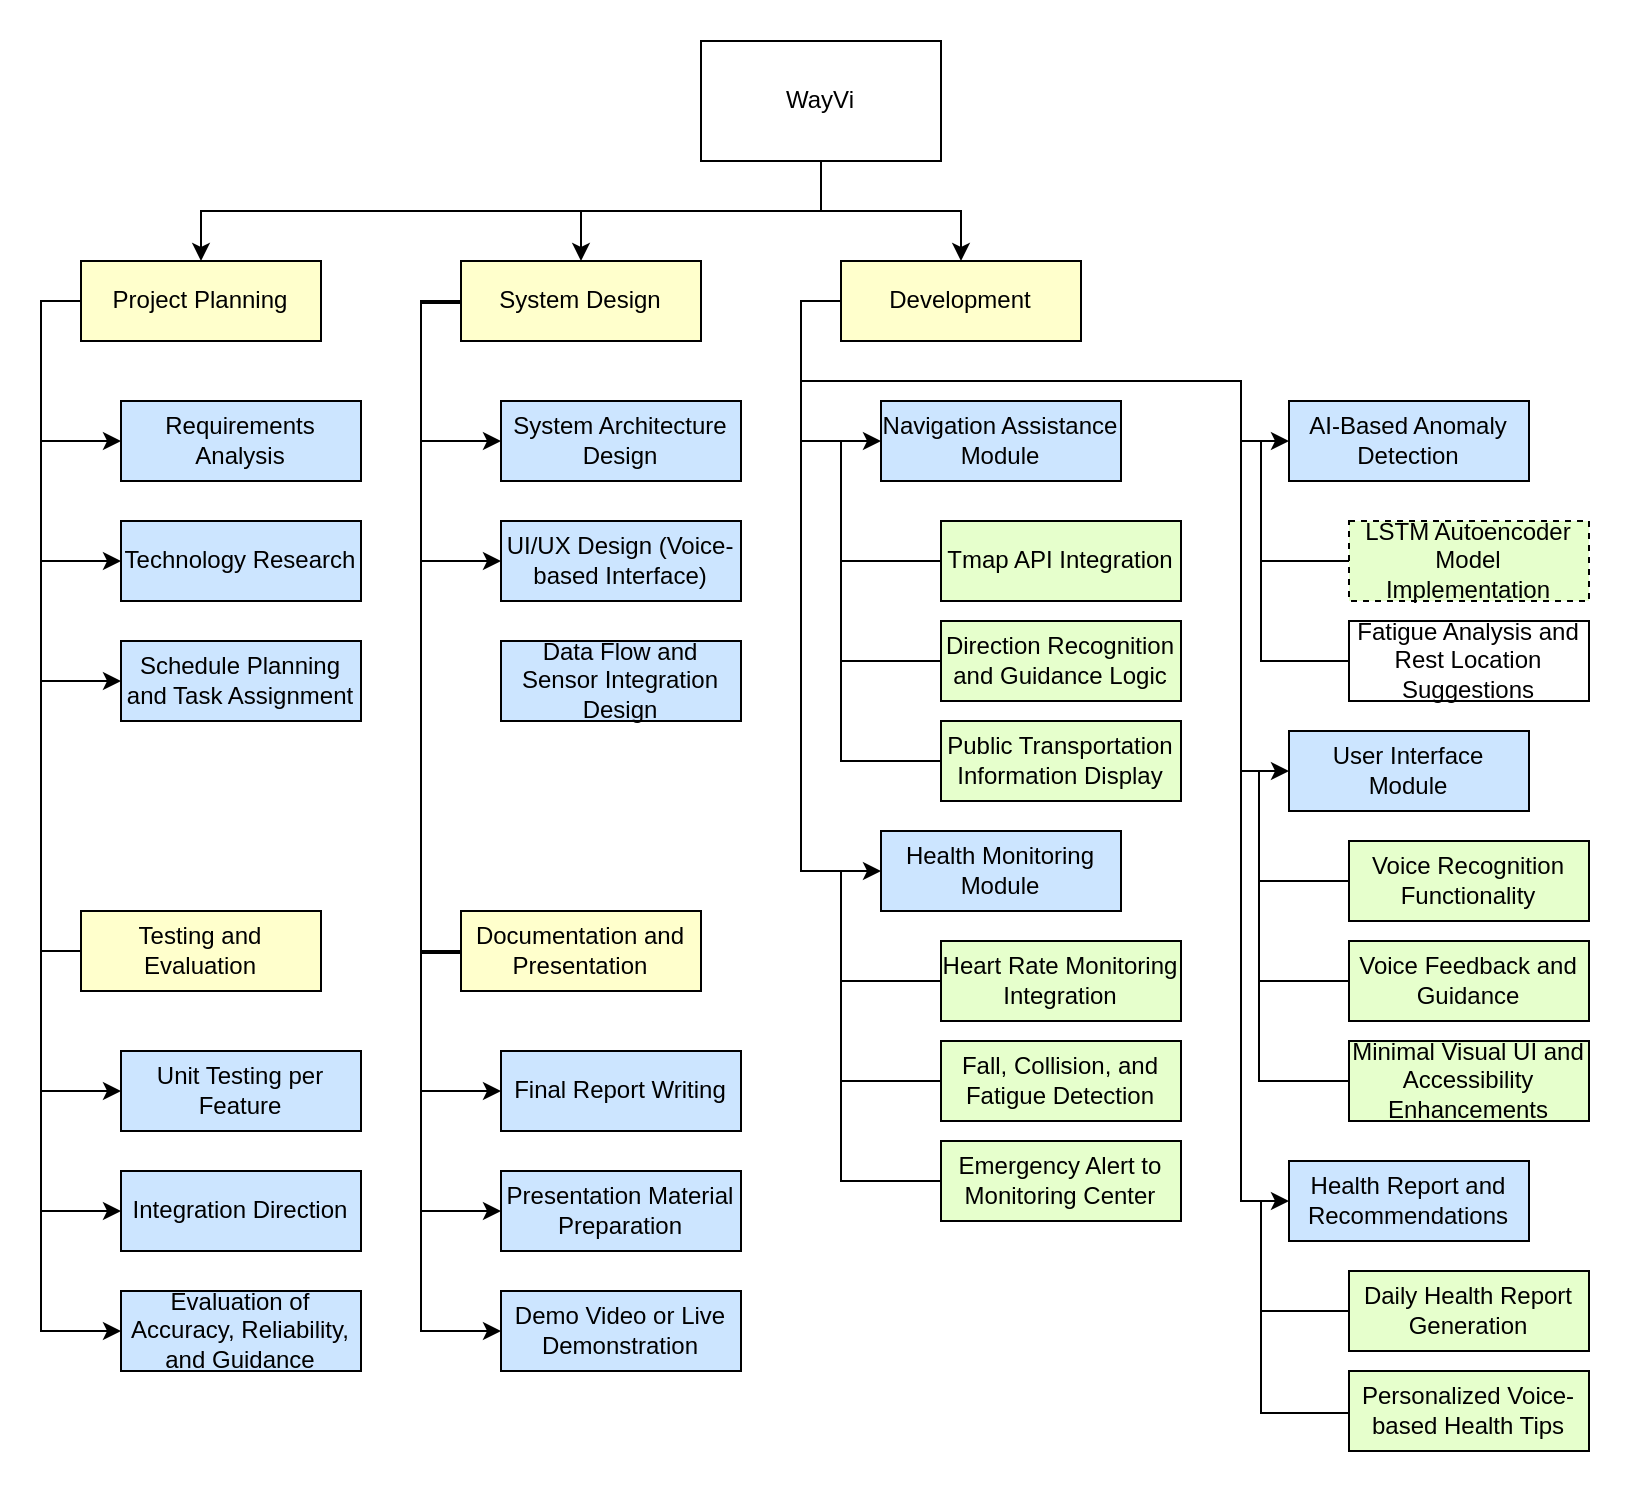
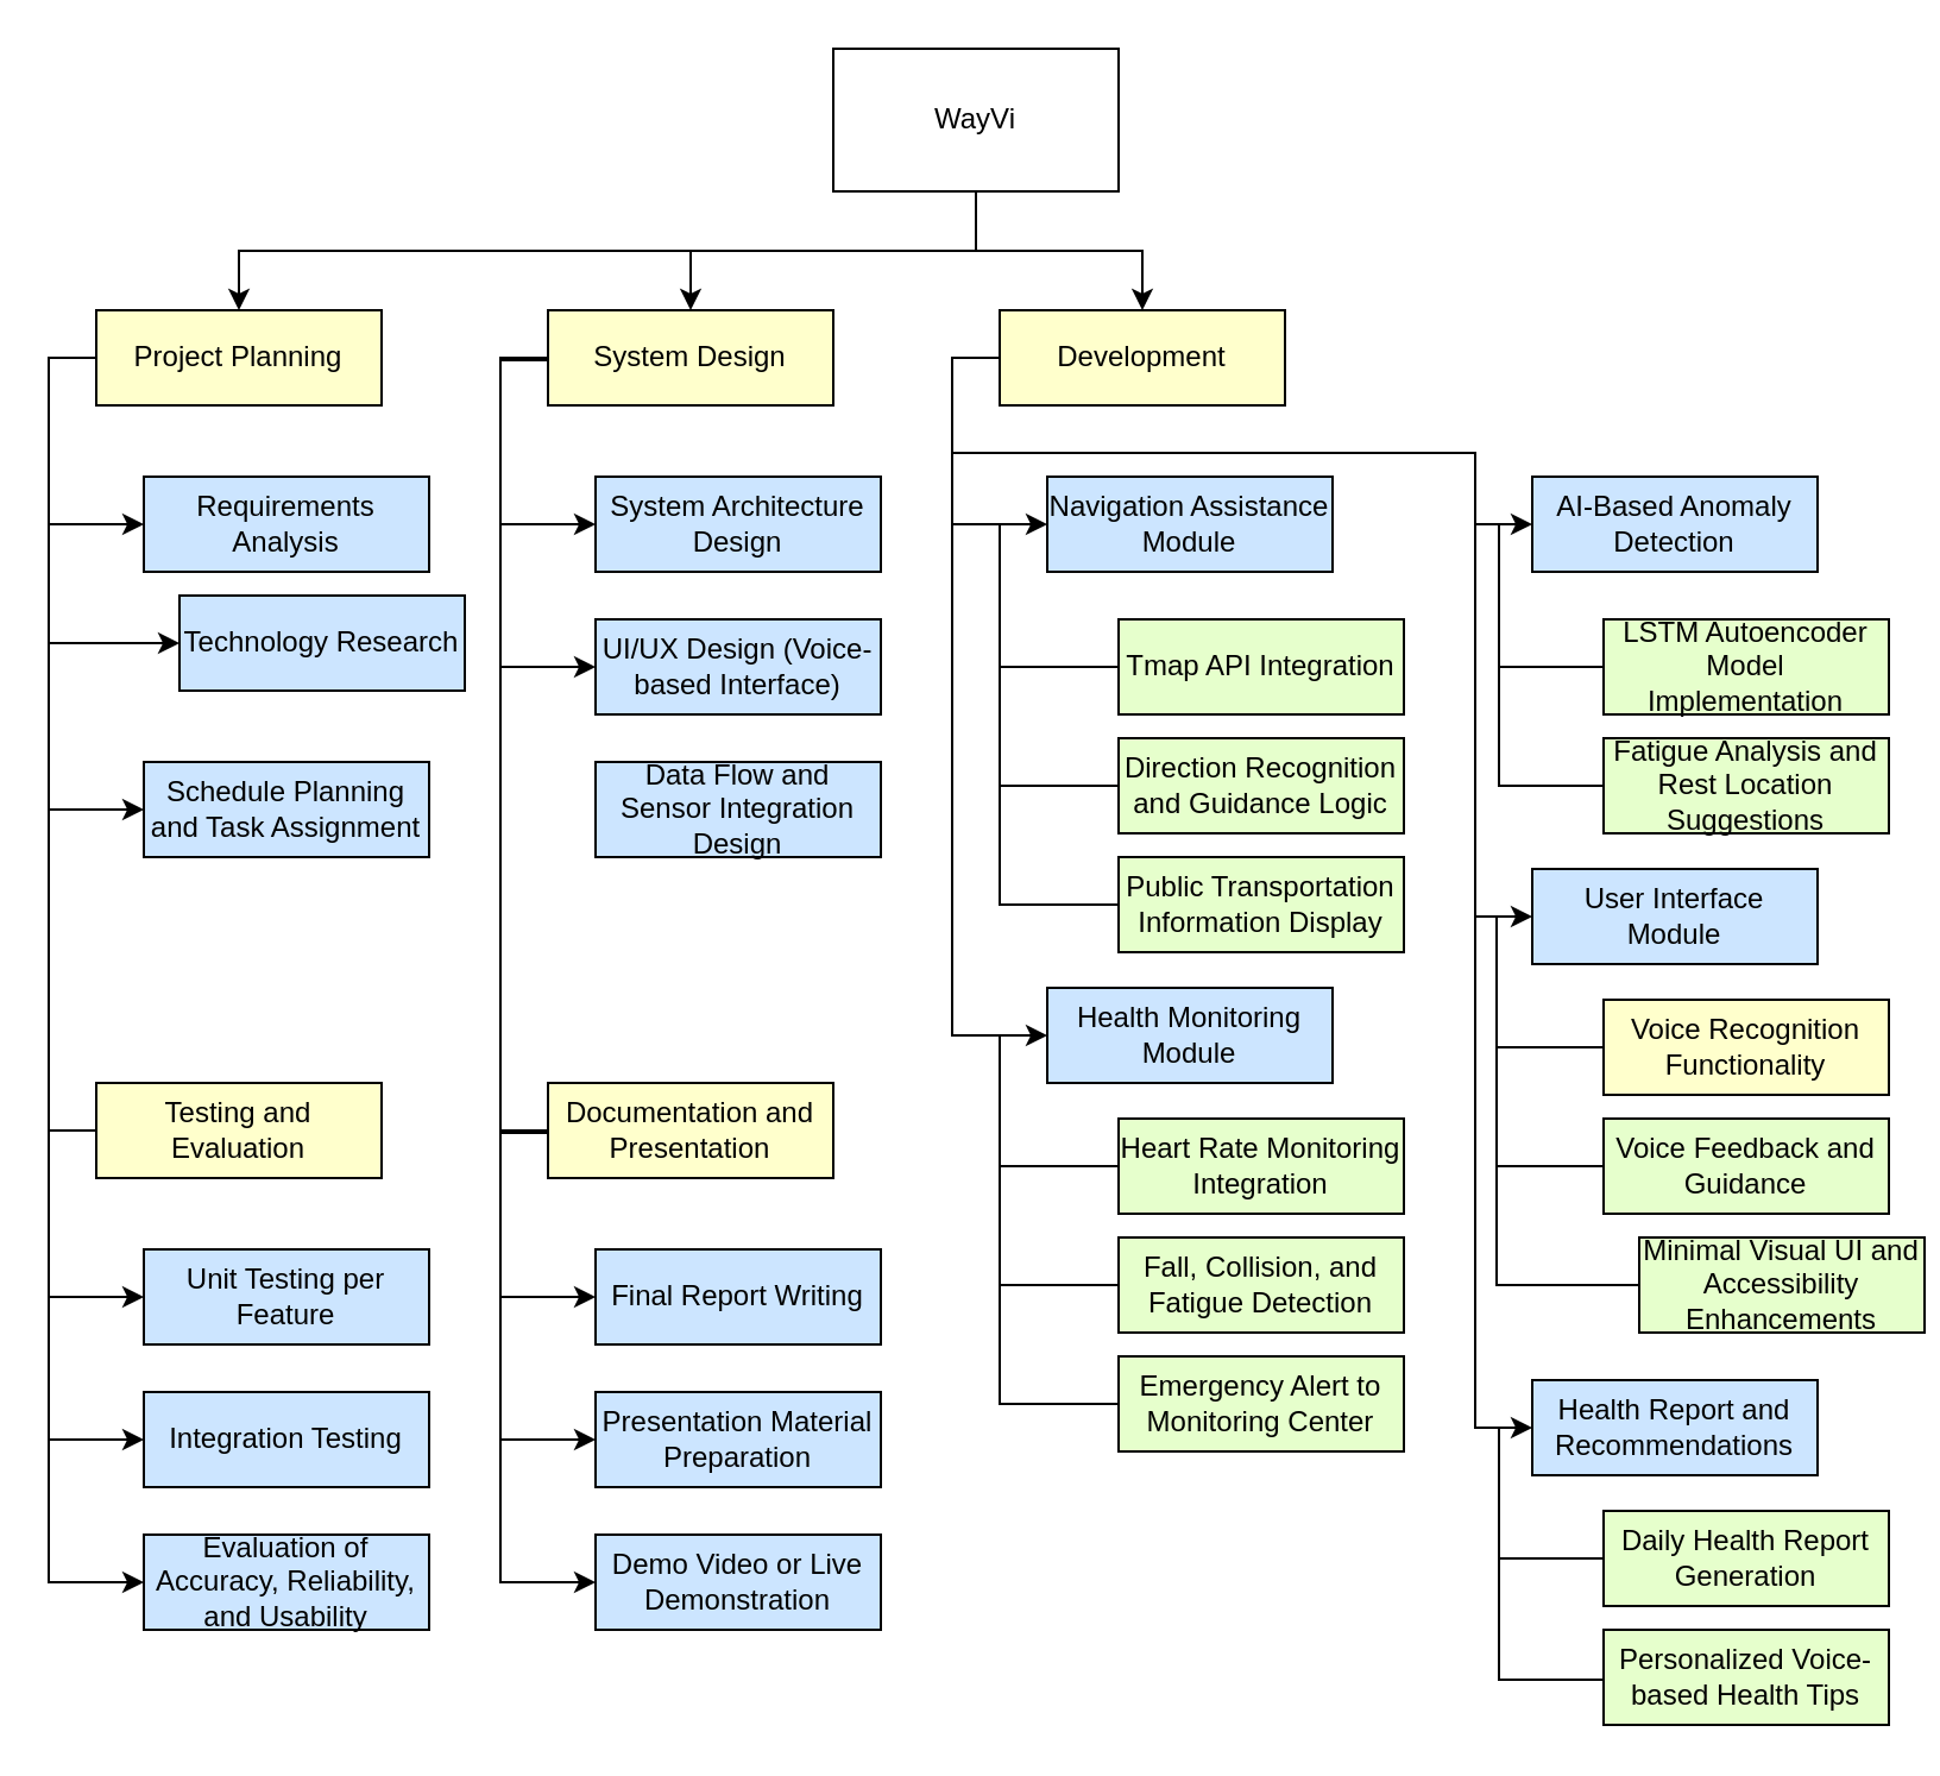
- <mxCell id="28" value="Technology Research" style="rounded=0;whiteSpace=wrap;html=1;fillColor=#CCE5FF;" vertex="1" parent="1"><mxGeometry x="60" y="260" width="120" height="40" as="geometry" /></mxCell>
+ <mxCell id="28" value="Technology Research" style="rounded=0;whiteSpace=wrap;html=1;fillColor=#CCE5FF;" vertex="1" parent="1"><mxGeometry x="75" y="250" width="120" height="40" as="geometry" /></mxCell>
- <mxCell id="39" value="LSTM Autoencoder Model Implementation" style="rounded=0;whiteSpace=wrap;html=1;fillColor=#E6FFCC;dashed=1;" vertex="1" parent="1"><mxGeometry x="674" y="260" width="120" height="40" as="geometry" /></mxCell>
+ <mxCell id="39" value="LSTM Autoencoder Model Implementation" style="rounded=0;whiteSpace=wrap;html=1;fillColor=#E6FFCC;" vertex="1" parent="1"><mxGeometry x="674" y="260" width="120" height="40" as="geometry" /></mxCell>
- <mxCell id="40" value="Fatigue Analysis and Rest Location Suggestions" style="rounded=0;whiteSpace=wrap;html=1;fillColor=#ffffff;" vertex="1" parent="1"><mxGeometry x="674" y="310" width="120" height="40" as="geometry" /></mxCell>
+ <mxCell id="40" value="Fatigue Analysis and Rest Location Suggestions" style="rounded=0;whiteSpace=wrap;html=1;fillColor=#E6FFCC;" vertex="1" parent="1"><mxGeometry x="674" y="310" width="120" height="40" as="geometry" /></mxCell>
- <mxCell id="42" value="Voice Recognition Functionality" style="rounded=0;whiteSpace=wrap;html=1;fillColor=#E6FFCC;" vertex="1" parent="1"><mxGeometry x="674" y="420" width="120" height="40" as="geometry" /></mxCell>
+ <mxCell id="42" value="Voice Recognition Functionality" style="rounded=0;whiteSpace=wrap;html=1;fillColor=#ffffcc;" vertex="1" parent="1"><mxGeometry x="674" y="420" width="120" height="40" as="geometry" /></mxCell>
- <mxCell id="44" value="Minimal Visual UI and Accessibility Enhancements" style="rounded=0;whiteSpace=wrap;html=1;fillColor=#E6FFCC;" vertex="1" parent="1"><mxGeometry x="674" y="520" width="120" height="40" as="geometry" /></mxCell>
+ <mxCell id="44" value="Minimal Visual UI and Accessibility Enhancements" style="rounded=0;whiteSpace=wrap;html=1;fillColor=#E6FFCC;" vertex="1" parent="1"><mxGeometry x="689" y="520" width="120" height="40" as="geometry" /></mxCell>
- <mxCell id="52" value="Integration Direction" style="rounded=0;whiteSpace=wrap;html=1;fillColor=#CCE5FF;" vertex="1" parent="1"><mxGeometry x="60" y="585" width="120" height="40" as="geometry" /></mxCell>
+ <mxCell id="52" value="Integration Testing" style="rounded=0;whiteSpace=wrap;html=1;fillColor=#CCE5FF;" vertex="1" parent="1"><mxGeometry x="60" y="585" width="120" height="40" as="geometry" /></mxCell>
- <mxCell id="53" value="Evaluation of Accuracy, Reliability, and Guidance" style="rounded=0;whiteSpace=wrap;html=1;fillColor=#CCE5FF;" vertex="1" parent="1"><mxGeometry x="60" y="645" width="120" height="40" as="geometry" /></mxCell>
+ <mxCell id="53" value="Evaluation of Accuracy, Reliability, and Usability" style="rounded=0;whiteSpace=wrap;html=1;fillColor=#CCE5FF;" vertex="1" parent="1"><mxGeometry x="60" y="645" width="120" height="40" as="geometry" /></mxCell>
